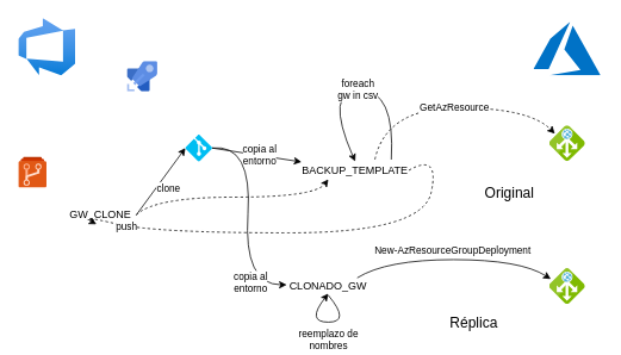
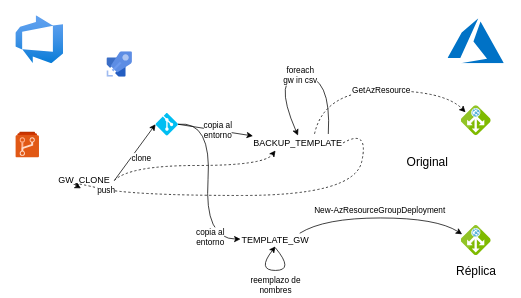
- <mxCell id="15" value="CLONADO_GW" style="text;html=1;strokeColor=none;fillColor=none;align=center;verticalAlign=middle;whiteSpace=wrap;rounded=0;" parent="1" vertex="1"><mxGeometry x="322" y="310" width="90" height="20" as="geometry" /></mxCell>
+ <mxCell id="15" value="TEMPLATE_GW" style="text;html=1;strokeColor=none;fillColor=none;align=center;verticalAlign=middle;whiteSpace=wrap;rounded=0;" parent="1" vertex="1"><mxGeometry x="322" y="310" width="90" height="20" as="geometry" /></mxCell>
- <mxCell id="20" value="Réplica" style="text;html=1;strokeColor=none;fillColor=none;align=center;verticalAlign=middle;whiteSpace=wrap;rounded=0;fontSize=16;" parent="1" vertex="1"><mxGeometry x="499.59" y="345" width="60" height="30" as="geometry" /></mxCell>
+ <mxCell id="20" value="Réplica" style="text;html=1;strokeColor=none;fillColor=none;align=center;verticalAlign=middle;whiteSpace=wrap;rounded=0;fontSize=16;" parent="1" vertex="1"><mxGeometry x="604.59" y="345" width="60" height="30" as="geometry" /></mxCell>
